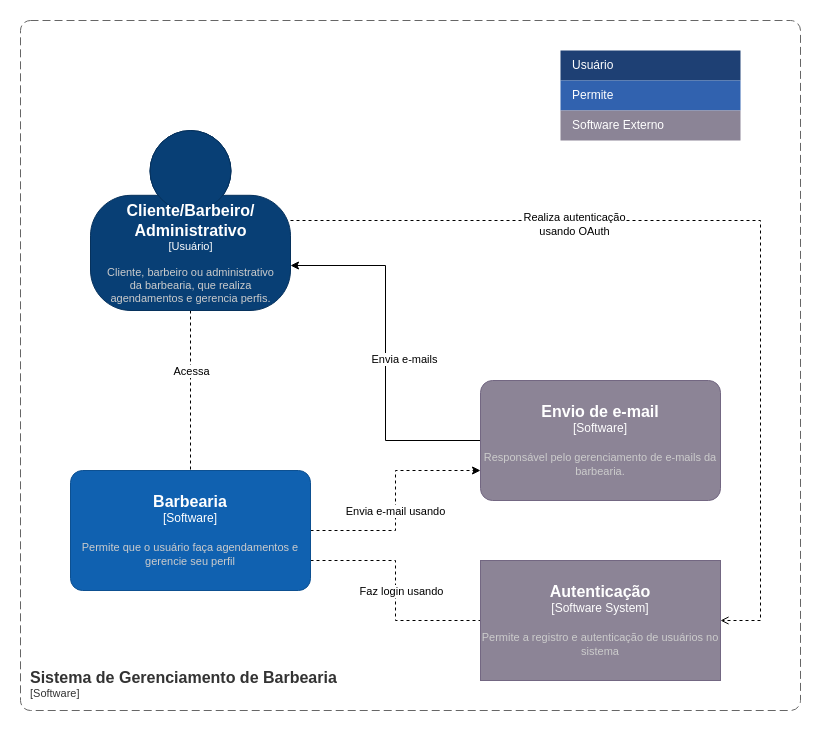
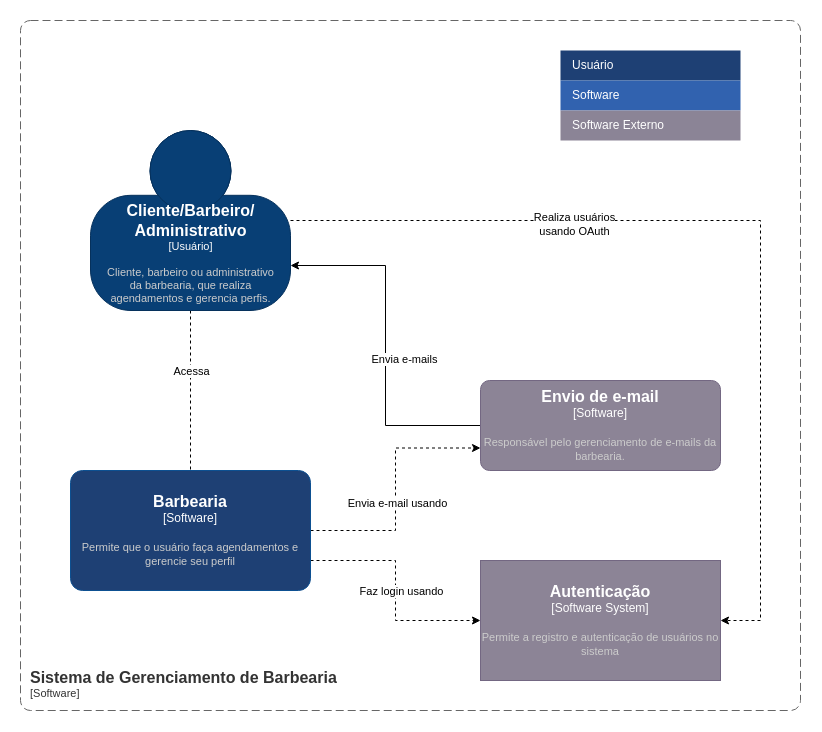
- <mxCell id="15" value="Permite" style="shape=partialRectangle;html=1;whiteSpace=wrap;connectable=0;fillColor=#3162AF;top=0;left=0;bottom=0;right=0;overflow=hidden;pointerEvents=1;align=left;spacingLeft=10;fontColor=#FFFFFF;" vertex="1" parent="13"><mxGeometry y="30" width="180" height="30" as="geometry" /></mxCell>
+ <mxCell id="15" value="Software" style="shape=partialRectangle;html=1;whiteSpace=wrap;connectable=0;fillColor=#3162AF;top=0;left=0;bottom=0;right=0;overflow=hidden;pointerEvents=1;align=left;spacingLeft=10;fontColor=#FFFFFF;" vertex="1" parent="13"><mxGeometry y="30" width="180" height="30" as="geometry" /></mxCell>
- <mxCell id="18" value="Realiza autenticação &lt;br&gt;usando OAuth" style="edgeLabel;html=1;align=center;verticalAlign=middle;resizable=0;points=[];" vertex="1" connectable="0" parent="1"><mxGeometry x="610" y="199.997" as="geometry"><mxPoint x="-37" y="24" as="offset" /></mxGeometry></mxCell>
+ <mxCell id="18" value="Realiza usuários &lt;br&gt;usando OAuth" style="edgeLabel;html=1;align=center;verticalAlign=middle;resizable=0;points=[];" vertex="1" connectable="0" parent="1"><mxGeometry x="610" y="199.997" as="geometry"><mxPoint x="-37" y="24" as="offset" /></mxGeometry></mxCell>
- <mxCell id="12" value="&lt;font style=&quot;font-size: 16px&quot;&gt;&lt;b&gt;Envio de e-mail&lt;/b&gt;&lt;/font&gt;&lt;div&gt;[Software]&lt;/div&gt;&lt;br&gt;&lt;div&gt;&lt;font style=&quot;font-size: 11px&quot;&gt;&lt;font color=&quot;#cccccc&quot;&gt;Responsável pelo gerenciamento de e-mails da barbearia.&lt;/font&gt;&lt;/div&gt;" style="rounded=1;whiteSpace=wrap;html=1;labelBackgroundColor=none;fillColor=#8C8496;fontColor=#ffffff;align=center;arcSize=10;strokeColor=#736782;metaEdit=1;resizable=0;points=[[0.25,0,0],[0.5,0,0],[0.75,0,0],[1,0.25,0],[1,0.5,0],[1,0.75,0],[0.75,1,0],[0.5,1,0],[0.25,1,0],[0,0.75,0],[0,0.5,0],[0,0.25,0]];" vertex="1" parent="1"><mxGeometry x="480" y="380" width="240" height="120" as="geometry" /></mxCell>
+ <mxCell id="12" value="&lt;font style=&quot;font-size: 16px&quot;&gt;&lt;b&gt;Envio de e-mail&lt;/b&gt;&lt;/font&gt;&lt;div&gt;[Software]&lt;/div&gt;&lt;br&gt;&lt;div&gt;&lt;font style=&quot;font-size: 11px&quot;&gt;&lt;font color=&quot;#cccccc&quot;&gt;Responsável pelo gerenciamento de e-mails da barbearia.&lt;/font&gt;&lt;/div&gt;" style="rounded=1;whiteSpace=wrap;html=1;labelBackgroundColor=none;fillColor=#8C8496;fontColor=#ffffff;align=center;arcSize=10;strokeColor=#736782;metaEdit=1;resizable=0;points=[[0.25,0,0],[0.5,0,0],[0.75,0,0],[1,0.25,0],[1,0.5,0],[1,0.75,0],[0.75,1,0],[0.5,1,0],[0.25,1,0],[0,0.75,0],[0,0.5,0],[0,0.25,0]];" vertex="1" parent="1"><mxGeometry x="480" y="380" width="240" height="90" as="geometry" /></mxCell>
- <mxCell id="10" value="&lt;font style=&quot;font-size: 16px&quot;&gt;&lt;b&gt;Barbearia&lt;/b&gt;&lt;/font&gt;&lt;div&gt;[Software]&lt;/div&gt;&lt;br&gt;&lt;div&gt;&lt;font style=&quot;font-size: 11px&quot;&gt;&lt;font color=&quot;#cccccc&quot;&gt;Permite que o usuário faça agendamentos e gerencie seu perfil&lt;/font&gt;&lt;/div&gt;" style="rounded=1;whiteSpace=wrap;html=1;labelBackgroundColor=none;fillColor=#1061B0;fontColor=#ffffff;align=center;arcSize=10;strokeColor=#0D5091;metaEdit=1;resizable=0;points=[[0.25,0,0],[0.5,0,0],[0.75,0,0],[1,0.25,0],[1,0.5,0],[1,0.75,0],[0.75,1,0],[0.5,1,0],[0.25,1,0],[0,0.75,0],[0,0.5,0],[0,0.25,0]];" vertex="1" parent="1"><mxGeometry x="70" y="470" width="240" height="120" as="geometry" /></mxCell>
+ <mxCell id="10" value="&lt;font style=&quot;font-size: 16px&quot;&gt;&lt;b&gt;Barbearia&lt;/b&gt;&lt;/font&gt;&lt;div&gt;[Software]&lt;/div&gt;&lt;br&gt;&lt;div&gt;&lt;font style=&quot;font-size: 11px&quot;&gt;&lt;font color=&quot;#cccccc&quot;&gt;Permite que o usuário faça agendamentos e gerencie seu perfil&lt;/font&gt;&lt;/div&gt;" style="rounded=1;whiteSpace=wrap;html=1;labelBackgroundColor=none;fillColor=#1e4074;fontColor=#ffffff;align=center;arcSize=10;strokeColor=#0D5091;metaEdit=1;resizable=0;points=[[0.25,0,0],[0.5,0,0],[0.75,0,0],[1,0.25,0],[1,0.5,0],[1,0.75,0],[0.75,1,0],[0.5,1,0],[0.25,1,0],[0,0.75,0],[0,0.5,0],[0,0.25,0]];" vertex="1" parent="1"><mxGeometry x="70" y="470" width="240" height="120" as="geometry" /></mxCell>
- <mxCell id="8" style="edgeStyle=orthogonalEdgeStyle;rounded=0;orthogonalLoop=1;jettySize=auto;html=1;exitX=1;exitY=0.75;exitDx=0;exitDy=0;exitPerimeter=0;entryX=0;entryY=0.5;entryDx=0;entryDy=0;entryPerimeter=0;dashed=1;endArrow=none;" edge="1" parent="1" source="10" target="17"><mxGeometry relative="1" as="geometry" /></mxCell>
+ <mxCell id="8" style="edgeStyle=orthogonalEdgeStyle;rounded=0;orthogonalLoop=1;jettySize=auto;html=1;exitX=1;exitY=0.75;exitDx=0;exitDy=0;exitPerimeter=0;entryX=0;entryY=0.5;entryDx=0;entryDy=0;entryPerimeter=0;dashed=1;" edge="1" parent="1" source="10" target="17"><mxGeometry relative="1" as="geometry" /></mxCell>
- <mxCell id="2" style="edgeStyle=orthogonalEdgeStyle;rounded=0;orthogonalLoop=1;jettySize=auto;html=1;entryX=1;entryY=0.5;entryDx=0;entryDy=0;entryPerimeter=0;strokeColor=default;dashed=1;endArrow=open;" edge="1" parent="1" source="5" target="17"><mxGeometry relative="1" as="geometry"><Array as="points"><mxPoint x="760" y="220" /><mxPoint x="760" y="620" /></Array></mxGeometry></mxCell>
+ <mxCell id="2" style="edgeStyle=orthogonalEdgeStyle;rounded=0;orthogonalLoop=1;jettySize=auto;html=1;entryX=1;entryY=0.5;entryDx=0;entryDy=0;entryPerimeter=0;strokeColor=default;dashed=1;" edge="1" parent="1" source="5" target="17"><mxGeometry relative="1" as="geometry"><Array as="points"><mxPoint x="760" y="220" /><mxPoint x="760" y="620" /></Array></mxGeometry></mxCell>
